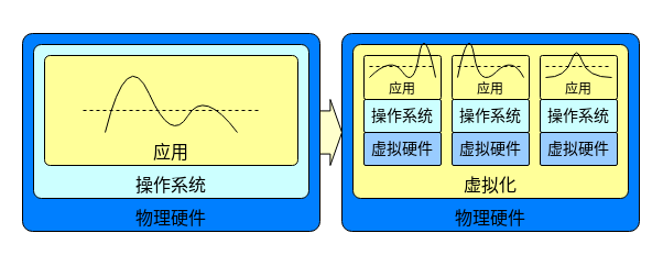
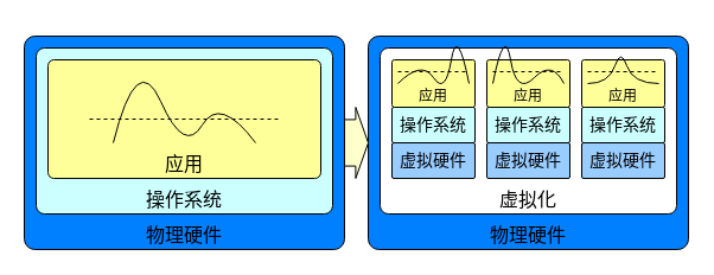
- <mxCell id="6" value="虚拟化" style="rounded=1;whiteSpace=wrap;html=1;verticalAlign=bottom;arcSize=5;fontSize=16;fillColor=#ffff99;" parent="1" vertex="1"><mxGeometry x="320" y="40" width="250" height="140" as="geometry" /></mxCell>
+ <mxCell id="6" value="虚拟化" style="rounded=1;whiteSpace=wrap;html=1;verticalAlign=bottom;arcSize=5;fontSize=16;fillColor=#FFFFFF;" parent="1" vertex="1"><mxGeometry x="320" y="40" width="250" height="140" as="geometry" /></mxCell>
